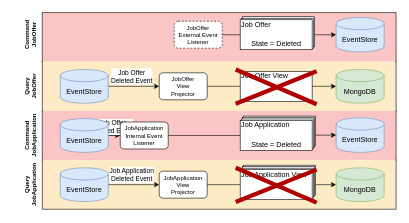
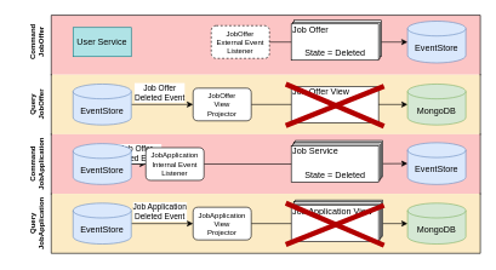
+ <mxCell id="6" value="User Service" style="rounded=0;whiteSpace=wrap;html=1;fillColor=#b0e3e6;strokeColor=#0e8088;" vertex="1" parent="1"><mxGeometry x="100" y="37" width="80" height="40" as="geometry" /></mxCell>
- <mxCell id="32" value="Job Application" style="text;html=1;strokeColor=none;fillColor=none;align=left;verticalAlign=middle;whiteSpace=wrap;rounded=0;" vertex="1" parent="1"><mxGeometry x="400" y="200" width="100" height="15" as="geometry" /></mxCell>
+ <mxCell id="32" value="Job Service" style="text;html=1;strokeColor=none;fillColor=none;align=left;verticalAlign=middle;whiteSpace=wrap;rounded=0;" vertex="1" parent="1"><mxGeometry x="400" y="200" width="100" height="15" as="geometry" /></mxCell>
